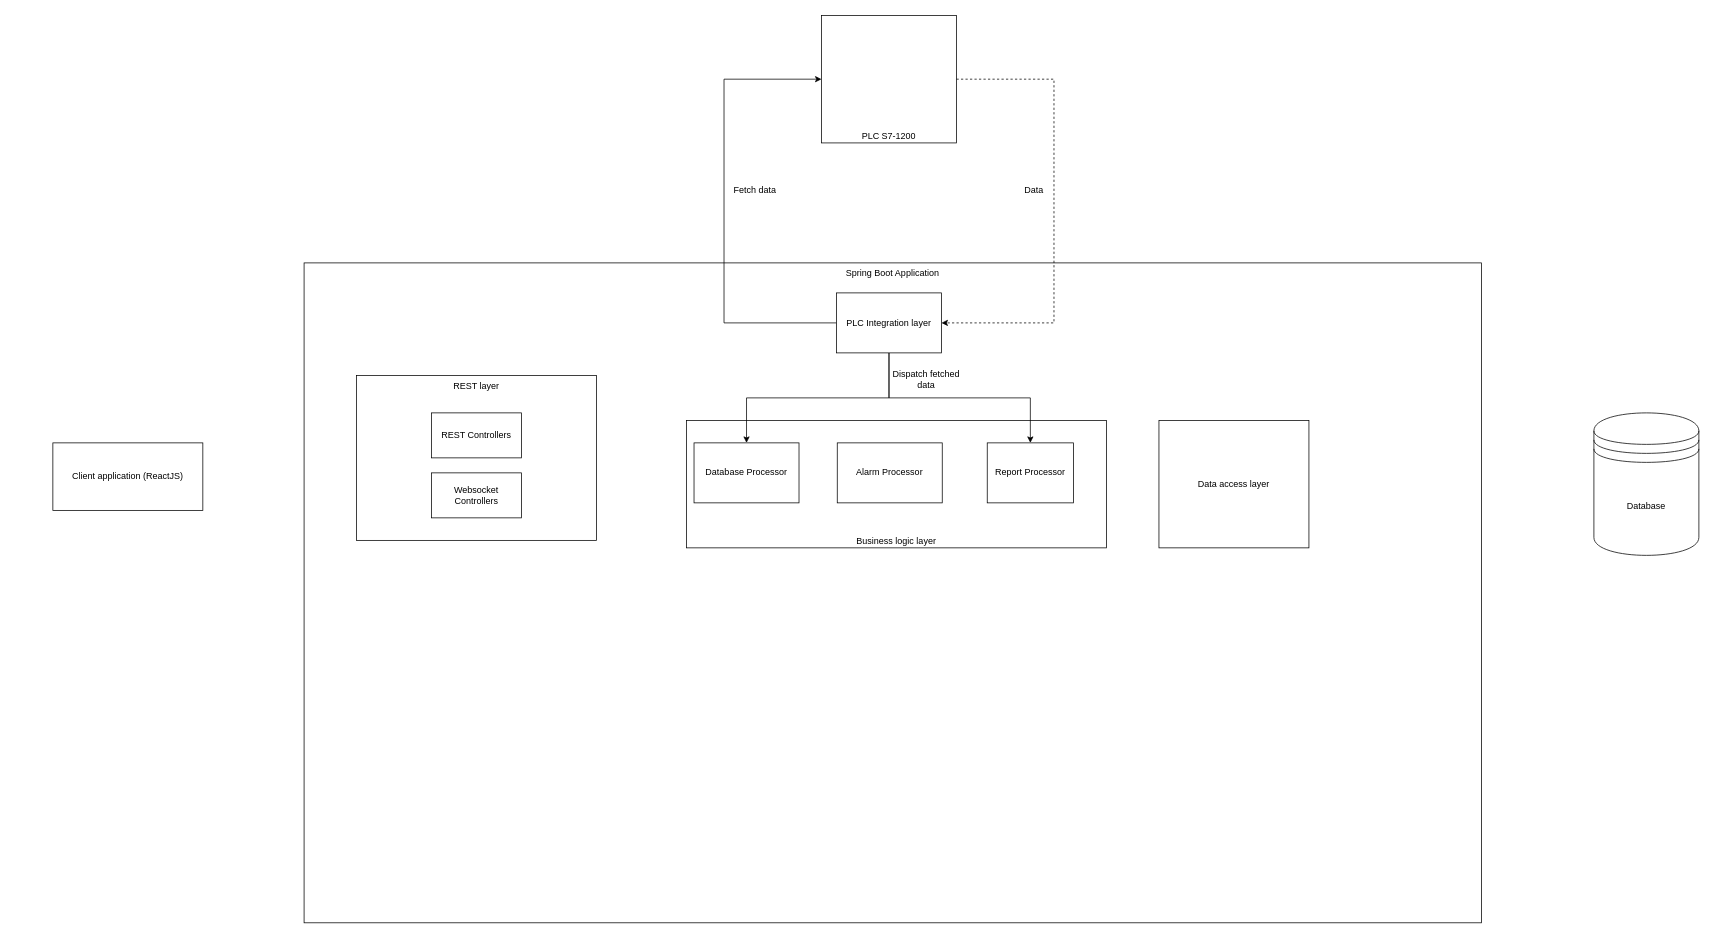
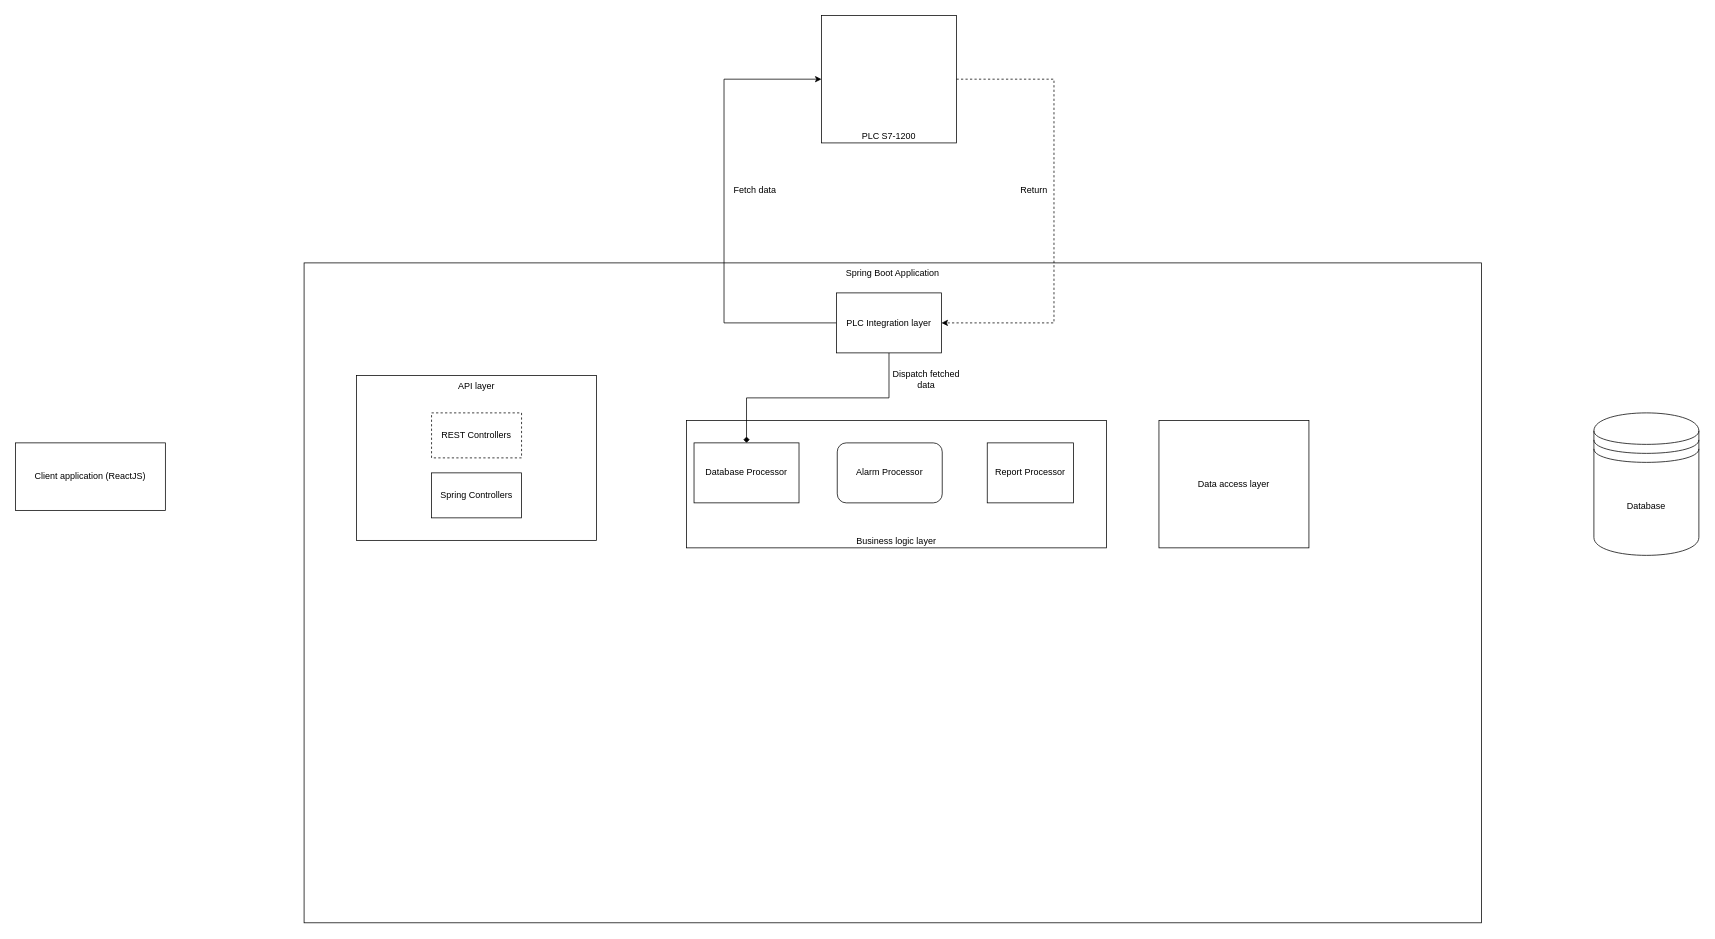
- <mxCell id="15" value="Data" style="text;html=1;align=center;verticalAlign=middle;resizable=0;points=[];autosize=1;strokeColor=none;fillColor=none;fontFamily=Helvetica;fontSize=12;fontColor=default;" vertex="1" parent="13"><mxGeometry y="133" width="60" height="30" as="geometry" /></mxCell>
+ <mxCell id="15" value="Return" style="text;html=1;align=center;verticalAlign=middle;resizable=0;points=[];autosize=1;strokeColor=none;fillColor=none;fontFamily=Helvetica;fontSize=12;fontColor=default;" vertex="1" parent="13"><mxGeometry y="133" width="60" height="30" as="geometry" /></mxCell>
- <mxCell id="21" value="REST layer" style="rounded=0;whiteSpace=wrap;html=1;pointerEvents=0;align=center;verticalAlign=top;fontFamily=Helvetica;fontSize=12;fontColor=default;fillColor=none;gradientColor=none;" vertex="1" parent="1"><mxGeometry x="475" y="500" width="320" height="220" as="geometry" /></mxCell>
+ <mxCell id="21" value="API layer" style="rounded=0;whiteSpace=wrap;html=1;pointerEvents=0;align=center;verticalAlign=top;fontFamily=Helvetica;fontSize=12;fontColor=default;fillColor=none;gradientColor=none;" vertex="1" parent="1"><mxGeometry x="475" y="500" width="320" height="220" as="geometry" /></mxCell>
- <mxCell id="11" style="edgeStyle=orthogonalEdgeStyle;rounded=0;orthogonalLoop=1;jettySize=auto;html=1;entryX=0.5;entryY=0;entryDx=0;entryDy=0;fontFamily=Helvetica;fontSize=12;fontColor=default;exitX=0.5;exitY=1;exitDx=0;exitDy=0;" edge="1" parent="1" source="12" target="18"><mxGeometry relative="1" as="geometry" /></mxCell>
- <mxCell id="23" value="REST Controllers" style="rounded=0;whiteSpace=wrap;html=1;pointerEvents=0;align=center;verticalAlign=middle;fontFamily=Helvetica;fontSize=12;fontColor=default;fillColor=default;gradientColor=none;" vertex="1" parent="1"><mxGeometry x="575" y="550" width="120" height="60" as="geometry" /></mxCell>
+ <mxCell id="23" value="REST Controllers" style="rounded=0;whiteSpace=wrap;html=1;pointerEvents=0;align=center;verticalAlign=middle;fontFamily=Helvetica;fontSize=12;fontColor=default;fillColor=default;gradientColor=none;dashed=1;" vertex="1" parent="1"><mxGeometry x="575" y="550" width="120" height="60" as="geometry" /></mxCell>
- <mxCell id="10" style="edgeStyle=orthogonalEdgeStyle;rounded=0;orthogonalLoop=1;jettySize=auto;html=1;exitX=0.5;exitY=1;exitDx=0;exitDy=0;entryX=0.5;entryY=0;entryDx=0;entryDy=0;fontFamily=Helvetica;fontSize=12;fontColor=default;" edge="1" parent="1" source="12" target="16"><mxGeometry relative="1" as="geometry" /></mxCell>
+ <mxCell id="10" style="edgeStyle=orthogonalEdgeStyle;rounded=0;orthogonalLoop=1;jettySize=auto;html=1;exitX=0.5;exitY=1;exitDx=0;exitDy=0;entryX=0.5;entryY=0;entryDx=0;entryDy=0;fontFamily=Helvetica;fontSize=12;fontColor=default;endArrow=diamond;" edge="1" parent="1" source="12" target="16"><mxGeometry relative="1" as="geometry" /></mxCell>
- <mxCell id="17" value="Alarm Processor" style="rounded=0;whiteSpace=wrap;html=1;pointerEvents=0;align=center;verticalAlign=middle;fontFamily=Helvetica;fontSize=12;fontColor=default;fillColor=default;gradientColor=none;" vertex="1" parent="1"><mxGeometry x="1116" y="590" width="140" height="80" as="geometry" /></mxCell>
+ <mxCell id="17" value="Alarm Processor" style="whiteSpace=wrap;html=1;pointerEvents=0;align=center;verticalAlign=middle;fontFamily=Helvetica;fontSize=12;fontColor=default;fillColor=default;gradientColor=none;rounded=1;" vertex="1" parent="1"><mxGeometry x="1116" y="590" width="140" height="80" as="geometry" /></mxCell>
- <mxCell id="4" value="Client application (ReactJS)" style="rounded=0;whiteSpace=wrap;html=1;labelBackgroundColor=none;verticalAlign=middle;fillColor=default;align=center;" vertex="1" parent="1"><mxGeometry x="70" y="590" width="200" height="90" as="geometry" /></mxCell>
+ <mxCell id="4" value="Client application (ReactJS)" style="rounded=0;whiteSpace=wrap;html=1;labelBackgroundColor=none;verticalAlign=middle;fillColor=default;align=center;" vertex="1" parent="1"><mxGeometry x="20" y="590" width="200" height="90" as="geometry" /></mxCell>
- <mxCell id="24" value="Websocket Controllers" style="rounded=0;whiteSpace=wrap;html=1;pointerEvents=0;align=center;verticalAlign=middle;fontFamily=Helvetica;fontSize=12;fontColor=default;fillColor=default;gradientColor=none;" vertex="1" parent="1"><mxGeometry x="575" y="630" width="120" height="60" as="geometry" /></mxCell>
+ <mxCell id="24" value="Spring Controllers" style="rounded=0;whiteSpace=wrap;html=1;pointerEvents=0;align=center;verticalAlign=middle;fontFamily=Helvetica;fontSize=12;fontColor=default;fillColor=default;gradientColor=none;" vertex="1" parent="1"><mxGeometry x="575" y="630" width="120" height="60" as="geometry" /></mxCell>
